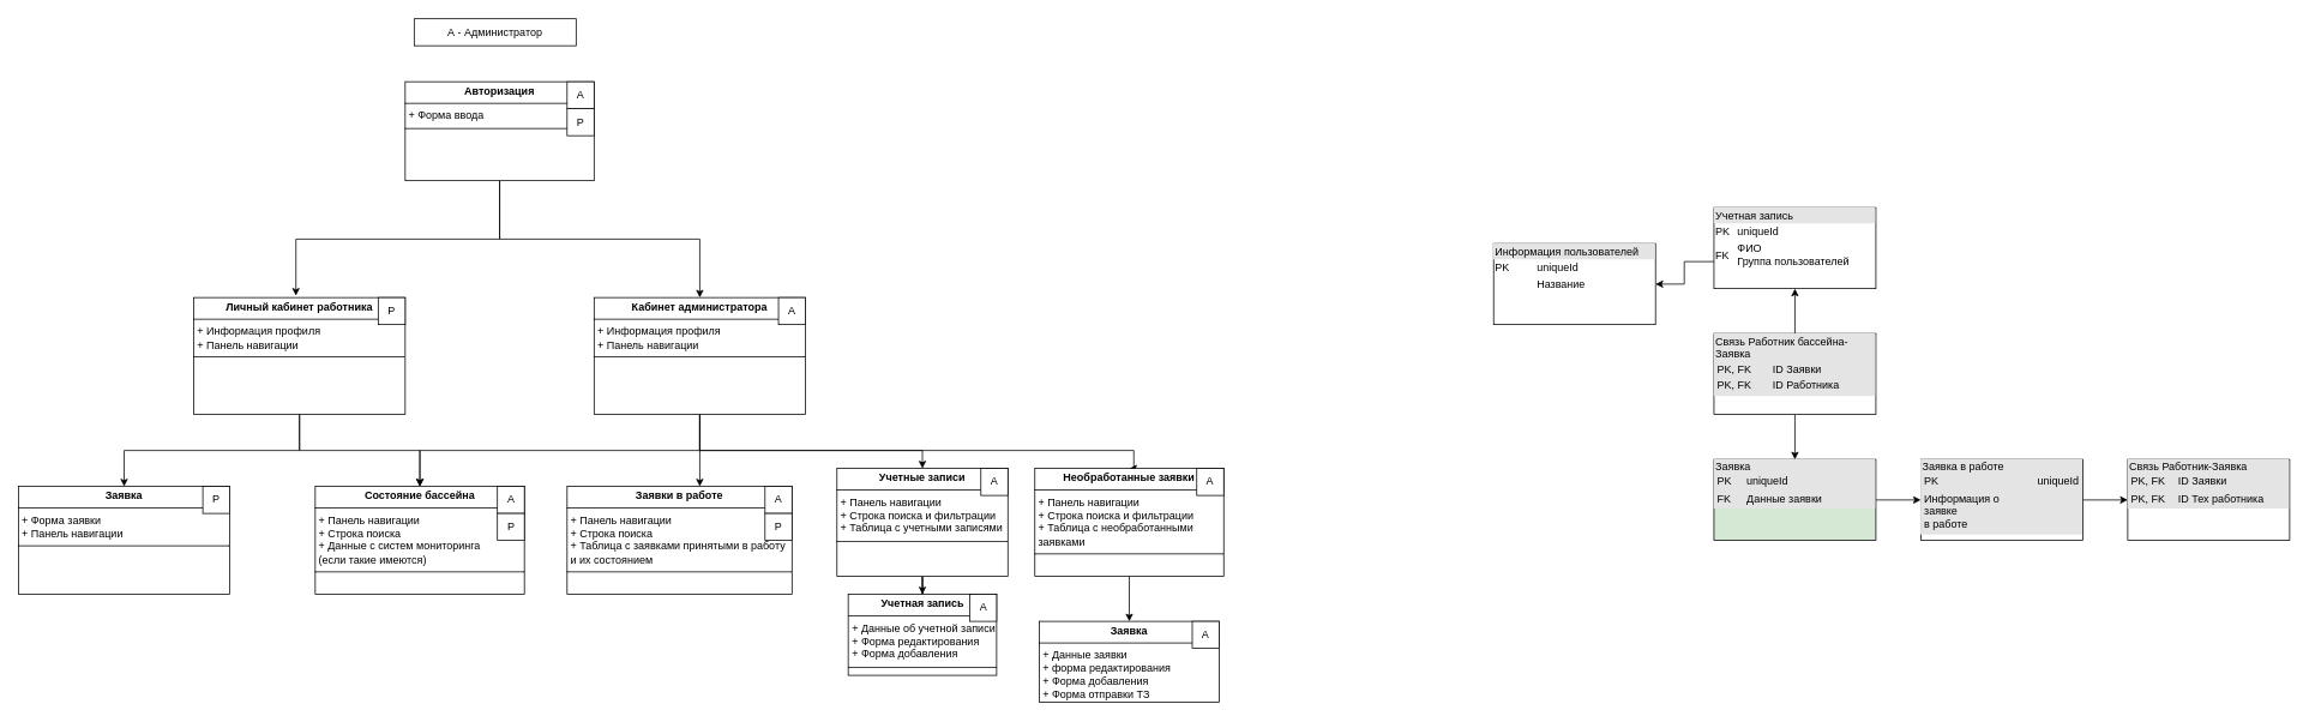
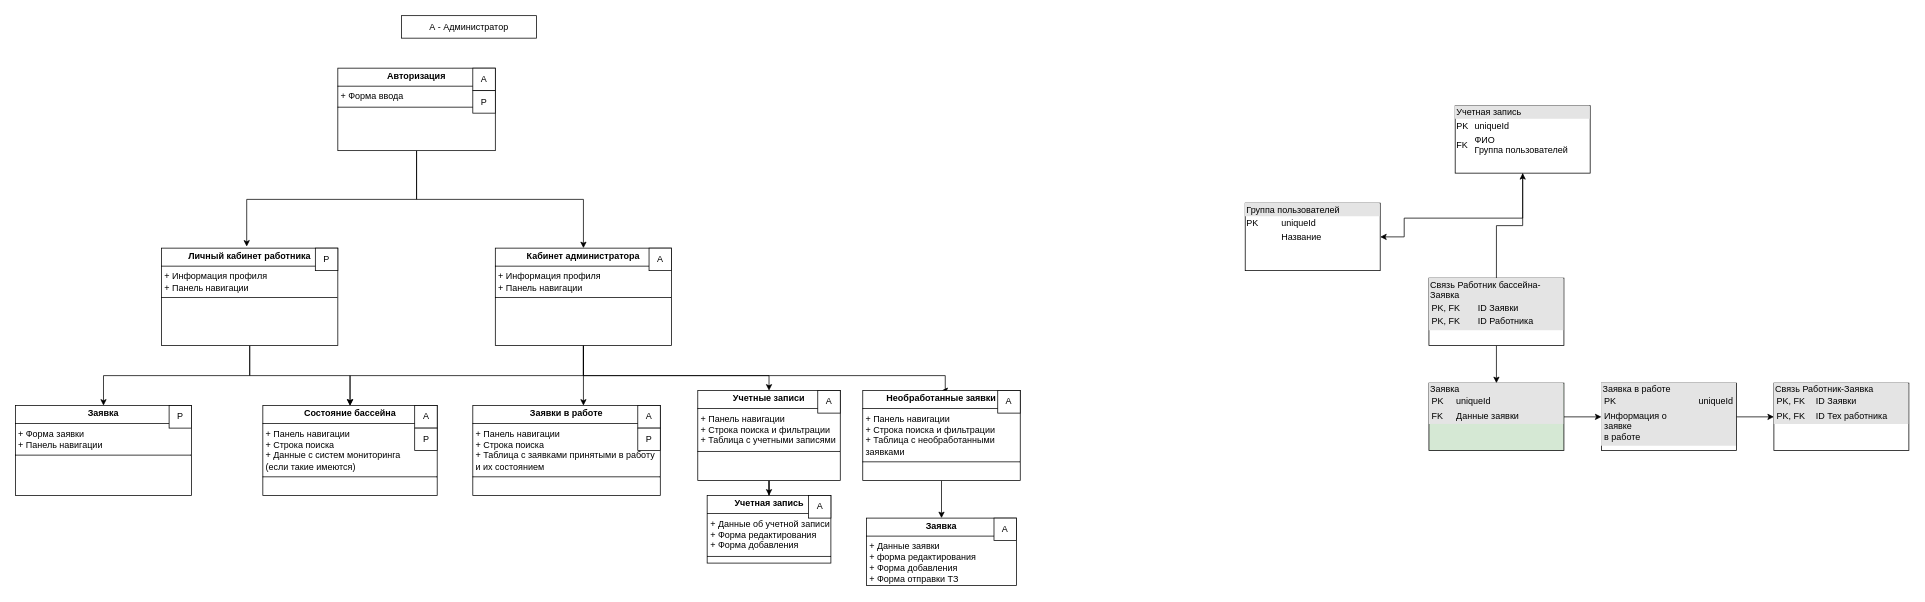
- <mxCell id="2" value="А - Администратор" style="html=1;whiteSpace=wrap;" parent="1" vertex="1"><mxGeometry x="460" width="180" height="30" as="geometry" y="20" /></mxCell>
+ <mxCell id="2" value="А - Администратор" style="html=1;whiteSpace=wrap;" parent="1" vertex="1"><mxGeometry x="535" y="20" width="180" height="30" as="geometry" /></mxCell>
- <mxCell id="37" value="&lt;div style=&quot;box-sizing:border-box;width:100%;background:#e4e4e4;padding:2px;&quot;&gt;Учетная запись&lt;/div&gt;&lt;table style=&quot;width:100%;font-size:1em;&quot; cellpadding=&quot;2&quot; cellspacing=&quot;0&quot;&gt;&lt;tbody&gt;&lt;tr&gt;&lt;td&gt;PK&lt;/td&gt;&lt;td&gt;uniqueId&lt;/td&gt;&lt;/tr&gt;&lt;tr&gt;&lt;td&gt;FK&lt;/td&gt;&lt;td&gt;ФИО&lt;br&gt;Группа пользователей&lt;/td&gt;&lt;/tr&gt;&lt;/tbody&gt;&lt;/table&gt;" style="verticalAlign=top;align=left;overflow=fill;html=1;whiteSpace=wrap;" parent="1" vertex="1"><mxGeometry x="1905" y="230" width="180" height="90" as="geometry" /></mxCell>
+ <mxCell id="37" value="&lt;div style=&quot;box-sizing:border-box;width:100%;background:#e4e4e4;padding:2px;&quot;&gt;Учетная запись&lt;/div&gt;&lt;table style=&quot;width:100%;font-size:1em;&quot; cellpadding=&quot;2&quot; cellspacing=&quot;0&quot;&gt;&lt;tbody&gt;&lt;tr&gt;&lt;td&gt;PK&lt;/td&gt;&lt;td&gt;uniqueId&lt;/td&gt;&lt;/tr&gt;&lt;tr&gt;&lt;td&gt;FK&lt;/td&gt;&lt;td&gt;ФИО&lt;br&gt;Группа пользователей&lt;/td&gt;&lt;/tr&gt;&lt;/tbody&gt;&lt;/table&gt;" style="verticalAlign=top;align=left;overflow=fill;html=1;whiteSpace=wrap;" parent="1" vertex="1"><mxGeometry x="1940" y="140" width="180" height="90" as="geometry" /></mxCell>
- <mxCell id="38" value="&lt;div style=&quot;box-sizing:border-box;width:100%;background:#e4e4e4;padding:2px;&quot;&gt;Информация пользователей&lt;/div&gt;&lt;table style=&quot;width:100%;font-size:1em;&quot; cellpadding=&quot;2&quot; cellspacing=&quot;0&quot;&gt;&lt;tbody&gt;&lt;tr&gt;&lt;td&gt;PK&lt;/td&gt;&lt;td&gt;uniqueId&lt;/td&gt;&lt;/tr&gt;&lt;tr&gt;&lt;td&gt;&lt;br&gt;&lt;/td&gt;&lt;td&gt;Название&lt;/td&gt;&lt;/tr&gt;&lt;/tbody&gt;&lt;/table&gt;" style="verticalAlign=top;align=left;overflow=fill;html=1;whiteSpace=wrap;" parent="1" vertex="1"><mxGeometry x="1660" y="270" width="180" height="90" as="geometry" /></mxCell>
+ <mxCell id="38" value="&lt;div style=&quot;box-sizing:border-box;width:100%;background:#e4e4e4;padding:2px;&quot;&gt;Группа пользователей&lt;/div&gt;&lt;table style=&quot;width:100%;font-size:1em;&quot; cellpadding=&quot;2&quot; cellspacing=&quot;0&quot;&gt;&lt;tbody&gt;&lt;tr&gt;&lt;td&gt;PK&lt;/td&gt;&lt;td&gt;uniqueId&lt;/td&gt;&lt;/tr&gt;&lt;tr&gt;&lt;td&gt;&lt;br&gt;&lt;/td&gt;&lt;td&gt;Название&lt;/td&gt;&lt;/tr&gt;&lt;/tbody&gt;&lt;/table&gt;" style="verticalAlign=top;align=left;overflow=fill;html=1;whiteSpace=wrap;" parent="1" vertex="1"><mxGeometry x="1660" y="270" width="180" height="90" as="geometry" /></mxCell>
